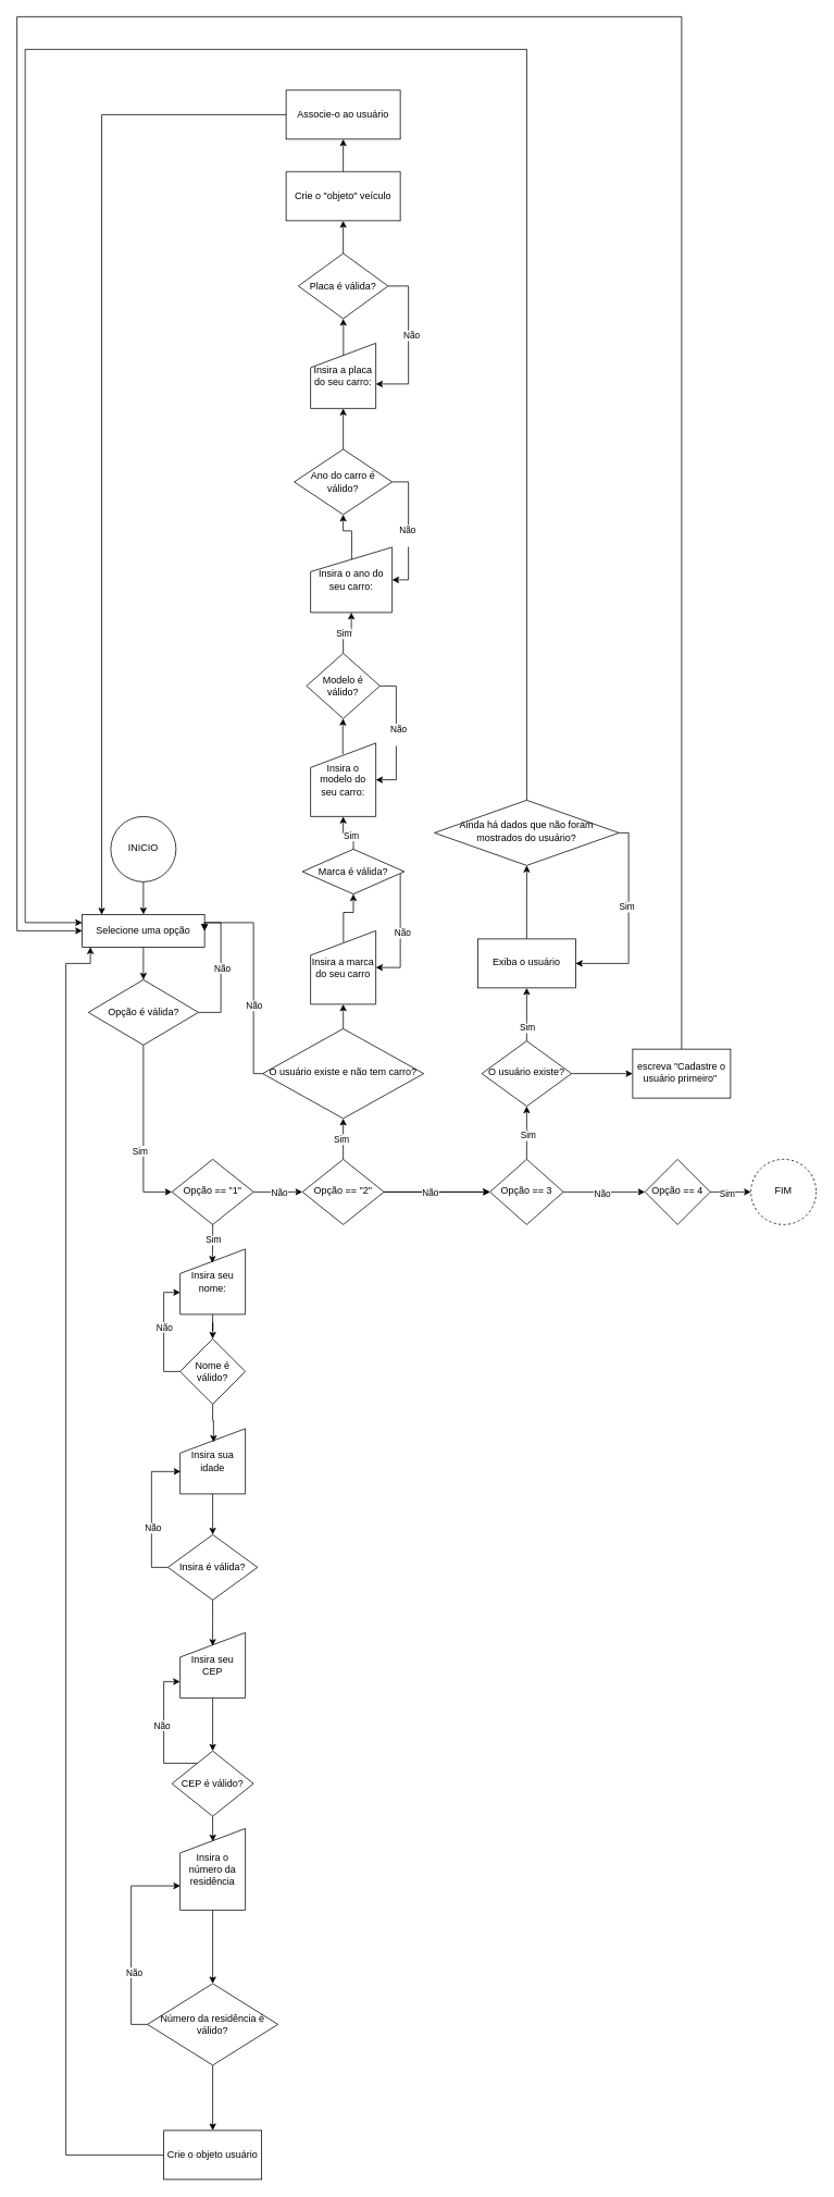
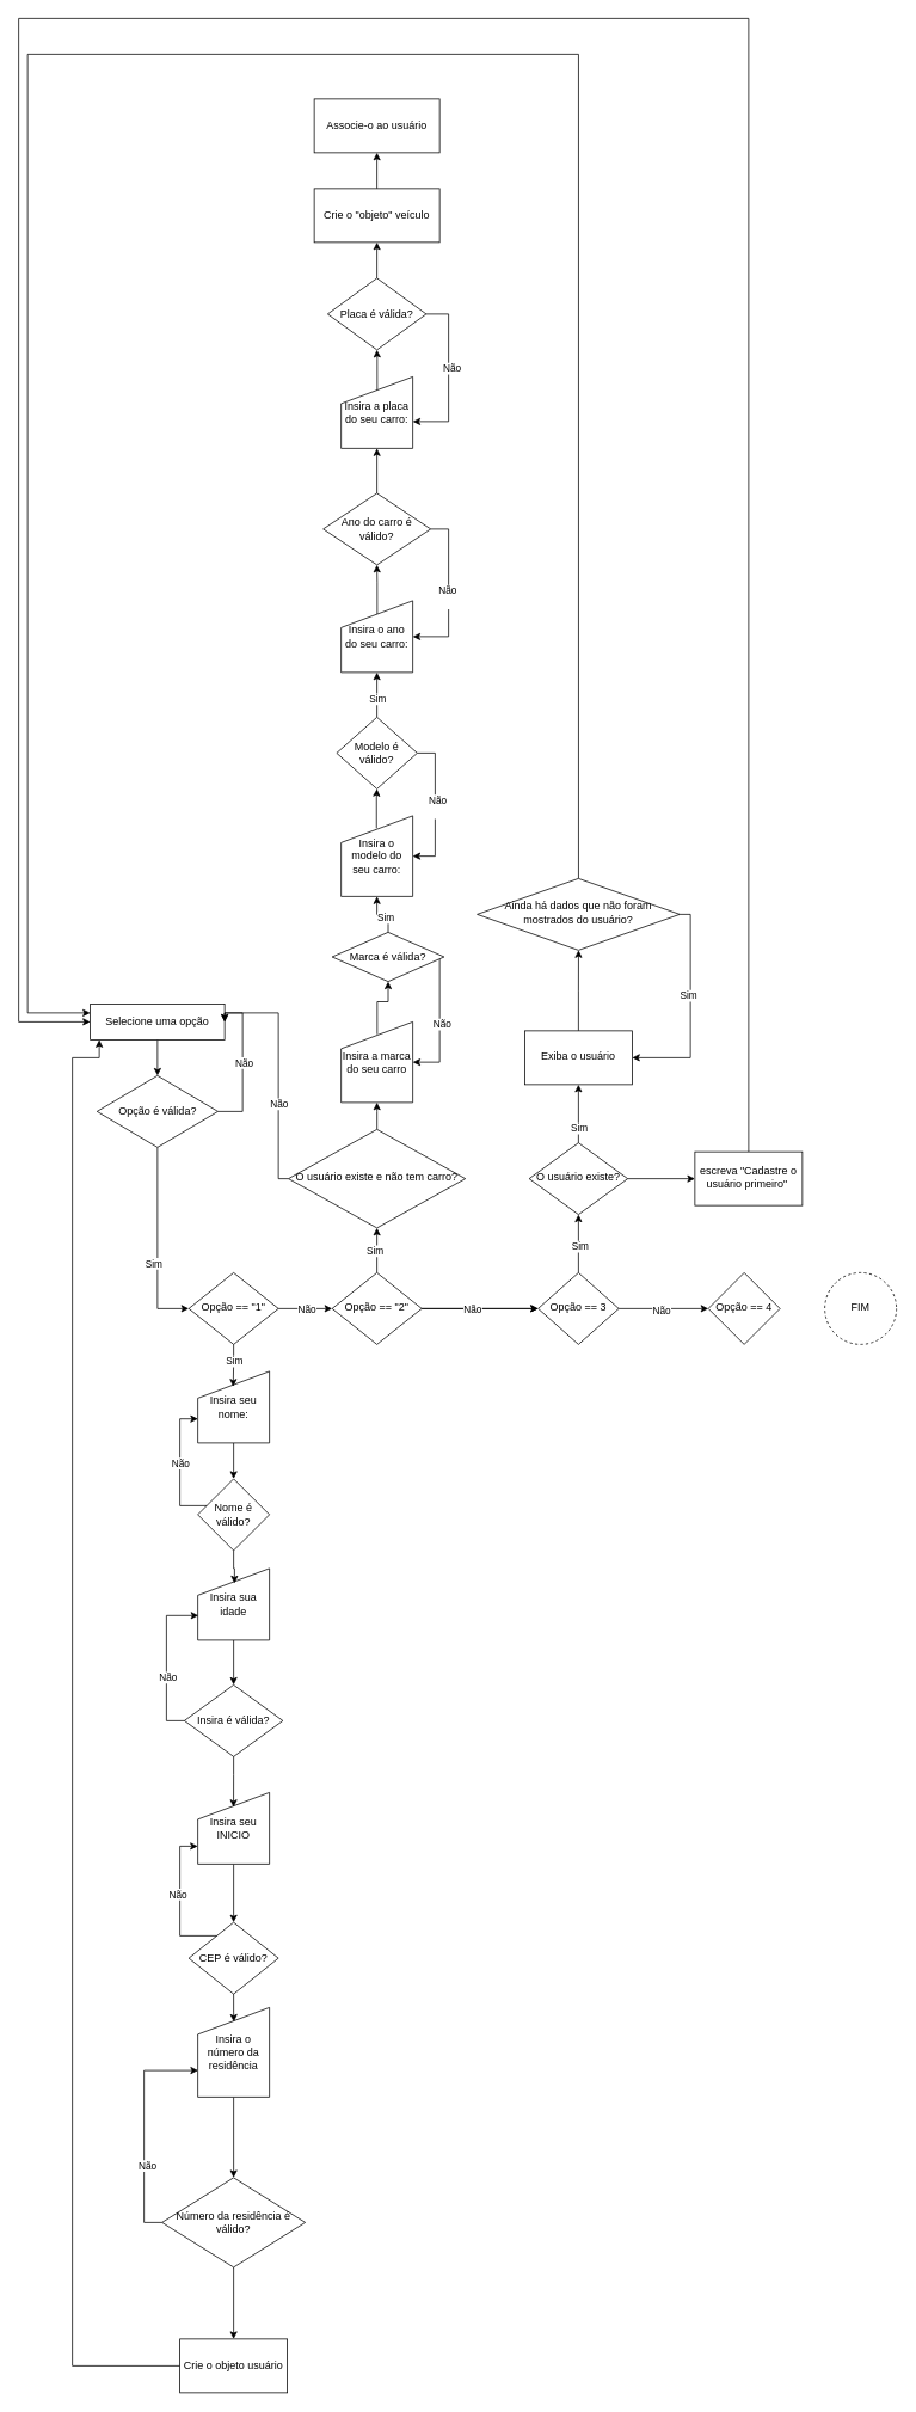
- <mxCell id="89" style="edgeStyle=orthogonalEdgeStyle;rounded=0;orthogonalLoop=1;jettySize=auto;html=1;entryX=0.159;entryY=0.01;entryDx=0;entryDy=0;entryPerimeter=0;" edge="1" parent="1" source="90" target="12"><mxGeometry relative="1" as="geometry"><mxPoint x="90" y="1090" as="targetPoint" /></mxGeometry></mxCell>
- <mxCell id="76" value="Insira o ano do seu carro:" style="shape=manualInput;whiteSpace=wrap;html=1;" parent="1" vertex="1"><mxGeometry x="380" y="670" width="100" height="80" as="geometry" /></mxCell>
+ <mxCell id="76" value="Insira o ano do seu carro:" style="shape=manualInput;whiteSpace=wrap;html=1;" parent="1" vertex="1"><mxGeometry x="380" y="670" width="80" height="80" as="geometry" /></mxCell>
- <mxCell id="28" value="INICIO" style="ellipse;whiteSpace=wrap;html=1;shadow=0;strokeWidth=1;spacing=6;spacingTop=-4;" parent="1" vertex="1"><mxGeometry x="135" y="1000" width="80" height="80" as="geometry" /></mxCell>
- <mxCell id="27" style="edgeStyle=orthogonalEdgeStyle;rounded=0;orthogonalLoop=1;jettySize=auto;html=1;" parent="1" source="28" target="12" edge="1"><mxGeometry relative="1" as="geometry" /></mxCell>
- <mxCell id="23" value="" style="edgeStyle=orthogonalEdgeStyle;rounded=0;orthogonalLoop=1;jettySize=auto;html=1;" parent="1" source="25" target="26" edge="1"><mxGeometry relative="1" as="geometry" /></mxCell>
- <mxCell id="24" value="Sim" style="edgeLabel;html=1;align=center;verticalAlign=middle;resizable=0;points=[];" parent="23" vertex="1" connectable="0"><mxGeometry x="-0.217" y="-1" relative="1" as="geometry"><mxPoint as="offset" /></mxGeometry></mxCell>
- <mxCell id="33" value="Nome é válido?" style="rhombus;whiteSpace=wrap;html=1;" parent="1" vertex="1"><mxGeometry x="220" y="1640" width="80" height="80" as="geometry" /></mxCell>
+ <mxCell id="33" value="Nome é válido?" style="rhombus;whiteSpace=wrap;html=1;" parent="1" vertex="1"><mxGeometry x="220" y="1650" width="80" height="80" as="geometry" /></mxCell>
- <mxCell id="43" value="Insira seu CEP" style="shape=manualInput;whiteSpace=wrap;html=1;" parent="1" vertex="1"><mxGeometry x="220" y="2000" width="80" height="80" as="geometry" /></mxCell>
+ <mxCell id="43" value="Insira seu INICIO" style="shape=manualInput;whiteSpace=wrap;html=1;" parent="1" vertex="1"><mxGeometry x="220" y="2000" width="80" height="80" as="geometry" /></mxCell>
